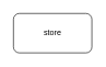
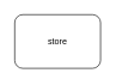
- <mxCell id="2" value="store" style="rounded=1;whiteSpace=wrap;html=1;" vertex="1" parent="1"><mxGeometry x="20" y="20" width="120" height="60" as="geometry" /></mxCell>
+ <mxCell id="2" value="store" style="rounded=1;whiteSpace=wrap;html=1;" vertex="1" parent="1"><mxGeometry x="20" y="20" width="120" height="75" as="geometry" /></mxCell>
